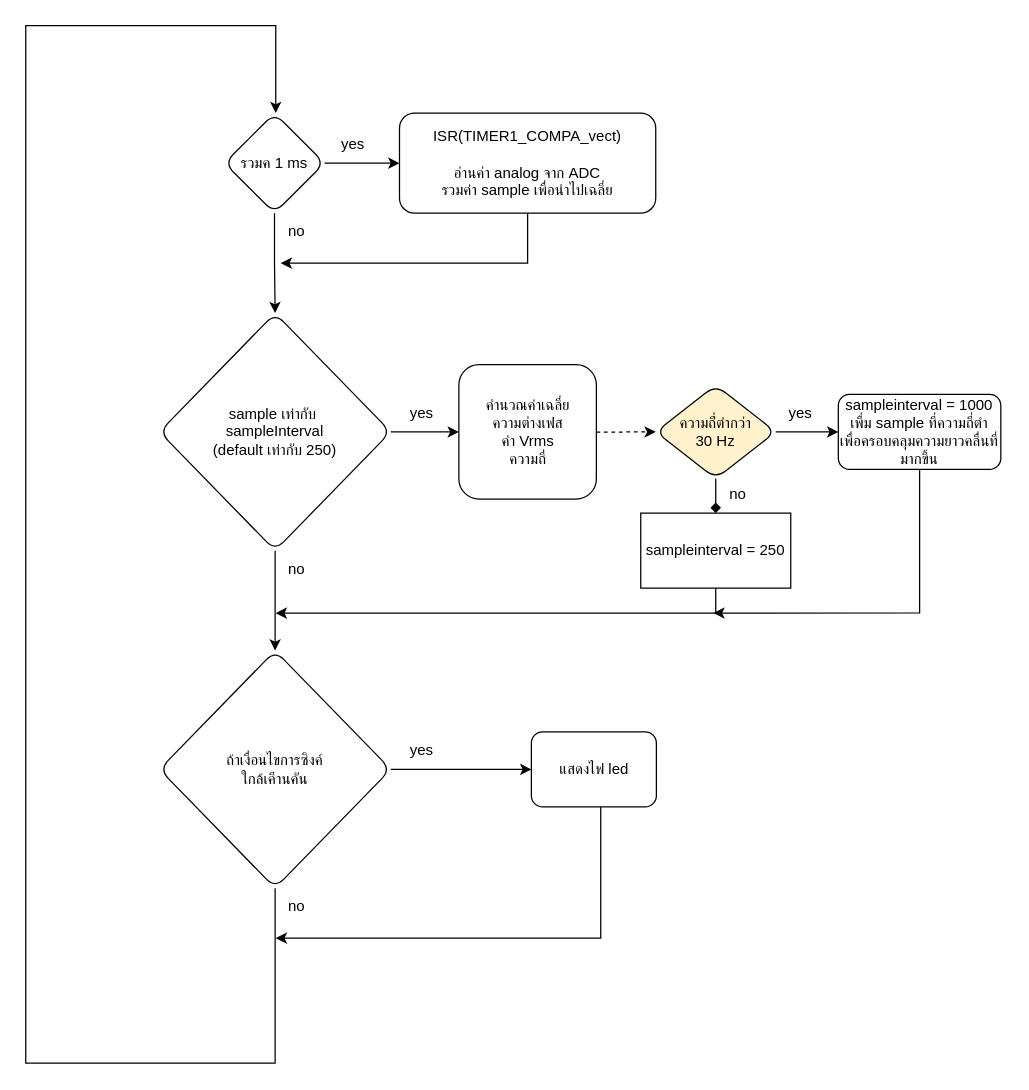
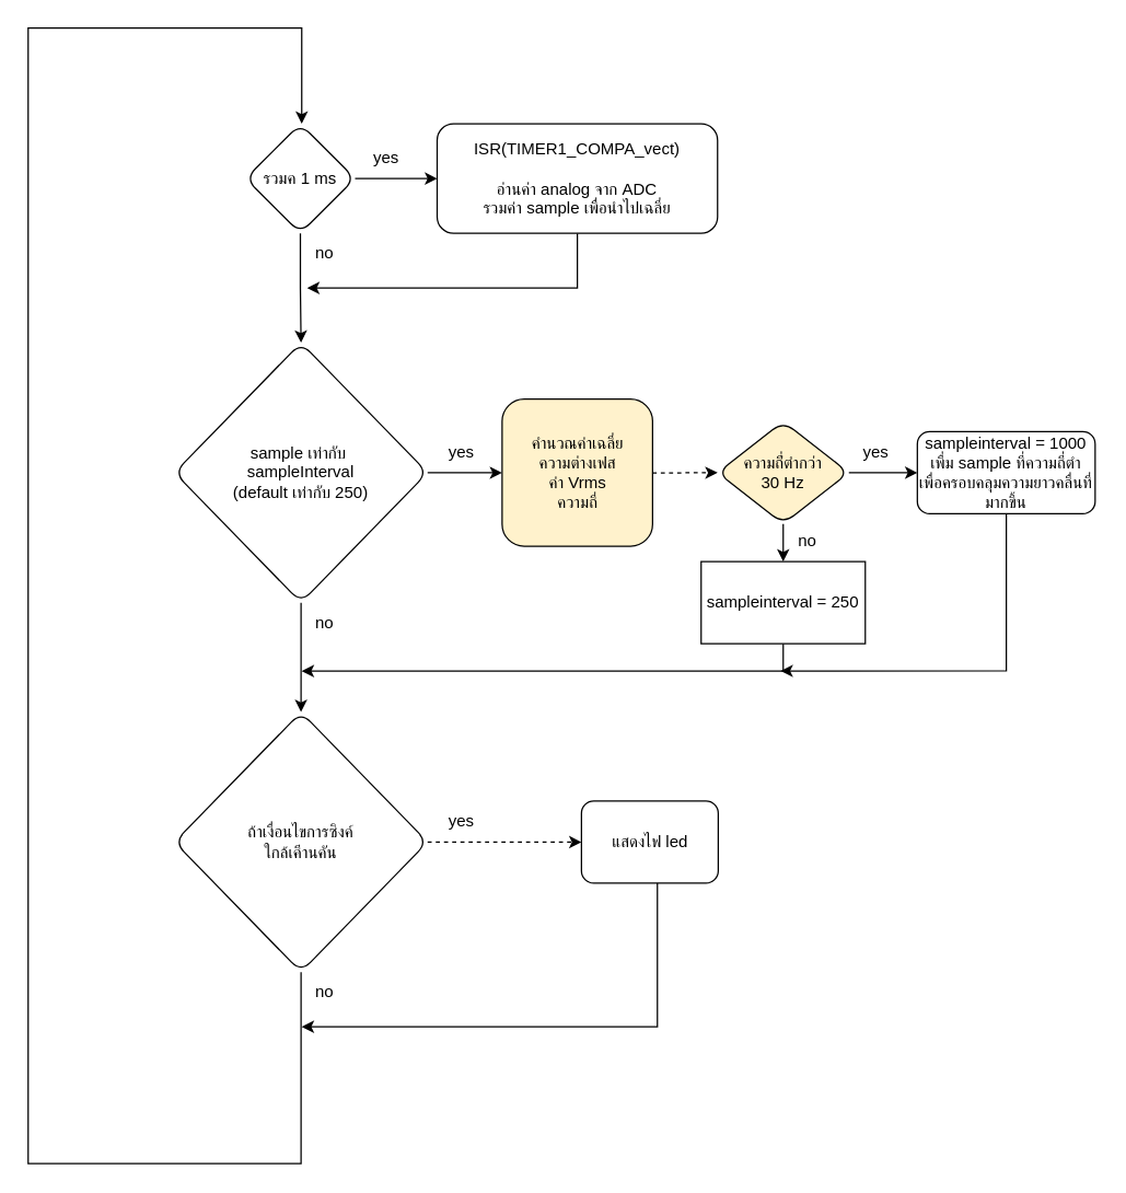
- <mxCell id="11" value="คำนวณค่าเฉลี่ย&lt;br&gt;ความต่างเฟส&lt;br&gt;ค่า Vrms&lt;br&gt;ความถี่" style="whiteSpace=wrap;html=1;rounded=1;align=center;" parent="1" vertex="1"><mxGeometry x="366.5" y="291.25" width="110" height="107.5" as="geometry" /></mxCell>
+ <mxCell id="11" value="คำนวณค่าเฉลี่ย&lt;br&gt;ความต่างเฟส&lt;br&gt;ค่า Vrms&lt;br&gt;ความถี่" style="whiteSpace=wrap;html=1;rounded=1;align=center;fillColor=#fff2cc;" parent="1" vertex="1"><mxGeometry x="366.5" y="291.25" width="110" height="107.5" as="geometry" /></mxCell>
- <mxCell id="18" value="" style="edgeStyle=orthogonalEdgeStyle;rounded=0;orthogonalLoop=1;jettySize=auto;html=1;endArrow=diamond;" edge="1" parent="1" source="19" target="23"><mxGeometry relative="1" as="geometry" /></mxCell>
+ <mxCell id="18" value="" style="edgeStyle=orthogonalEdgeStyle;rounded=0;orthogonalLoop=1;jettySize=auto;html=1;" edge="1" parent="1" source="19" target="23"><mxGeometry relative="1" as="geometry" /></mxCell>
- <mxCell id="12" value="" style="edgeStyle=orthogonalEdgeStyle;rounded=0;orthogonalLoop=1;jettySize=auto;html=1;" edge="1" parent="1" source="14" target="16"><mxGeometry relative="1" as="geometry" /></mxCell>
+ <mxCell id="12" value="" style="edgeStyle=orthogonalEdgeStyle;rounded=0;orthogonalLoop=1;jettySize=auto;html=1;dashed=1;" edge="1" parent="1" source="14" target="16"><mxGeometry relative="1" as="geometry" /></mxCell>
